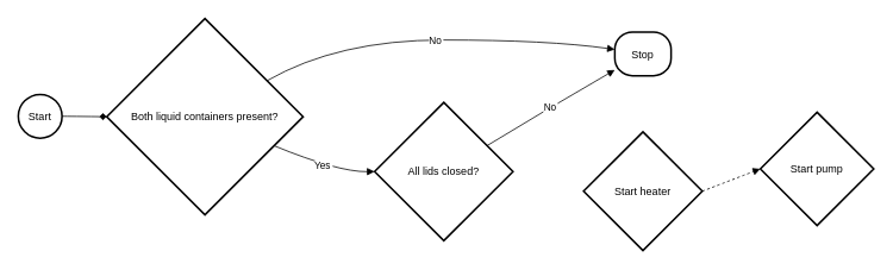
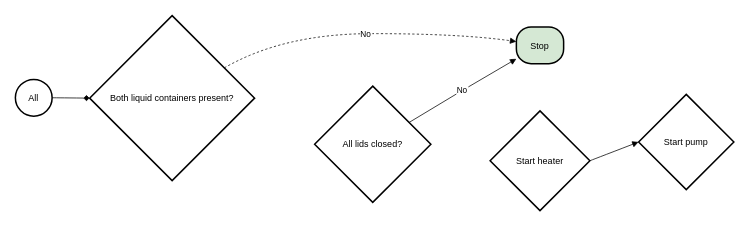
- <mxCell id="10" value="No" style="curved=1;startArrow=none;endArrow=block;exitX=1;exitY=0.21;entryX=0;entryY=0.4;" edge="1" parent="1" source="3" target="5"><mxGeometry relative="1" as="geometry"><Array as="points"><mxPoint x="378" y="44" /><mxPoint x="613" y="44" /></Array></mxGeometry></mxCell>
+ <mxCell id="10" value="No" style="curved=1;startArrow=none;endArrow=block;exitX=1;exitY=0.21;entryX=0;entryY=0.4;dashed=1;" edge="1" parent="1" source="3" target="5"><mxGeometry relative="1" as="geometry"><Array as="points"><mxPoint x="378" y="44" /><mxPoint x="613" y="44" /></Array></mxGeometry></mxCell>
- <mxCell id="5" value="Stop" style="rounded=1;arcSize=40;strokeWidth=2" vertex="1" parent="1"><mxGeometry x="688" y="35" width="63" height="49" as="geometry" /></mxCell>
+ <mxCell id="5" value="Stop" style="rounded=1;arcSize=40;strokeWidth=2;fillColor=#d5e8d4;" vertex="1" parent="1"><mxGeometry x="688" y="35" width="63" height="49" as="geometry" /></mxCell>
- <mxCell id="2" value="Start" style="ellipse;aspect=fixed;strokeWidth=2;whiteSpace=wrap;" vertex="1" parent="1"><mxGeometry x="20" y="105" width="49" height="49" as="geometry" /></mxCell>
+ <mxCell id="2" value="All" style="ellipse;aspect=fixed;strokeWidth=2;whiteSpace=wrap;" vertex="1" parent="1"><mxGeometry x="20" y="105" width="49" height="49" as="geometry" /></mxCell>
- <mxCell id="9" value="Yes" style="curved=1;startArrow=none;endArrow=block;exitX=1;exitY=0.71;entryX=0;entryY=0.5;" edge="1" parent="1" source="3" target="4"><mxGeometry relative="1" as="geometry"><Array as="points"><mxPoint x="378" y="192" /></Array></mxGeometry></mxCell>
- <mxCell id="12" value="" style="curved=1;startArrow=none;endArrow=block;exitX=1;exitY=0.5;entryX=0;entryY=0.5;dashed=1;" edge="1" parent="1" source="6" target="7"><mxGeometry relative="1" as="geometry"><Array as="points" /></mxGeometry></mxCell>
+ <mxCell id="12" value="" style="curved=1;startArrow=none;endArrow=block;exitX=1;exitY=0.5;entryX=0;entryY=0.5;" edge="1" parent="1" source="6" target="7"><mxGeometry relative="1" as="geometry"><Array as="points" /></mxGeometry></mxCell>
